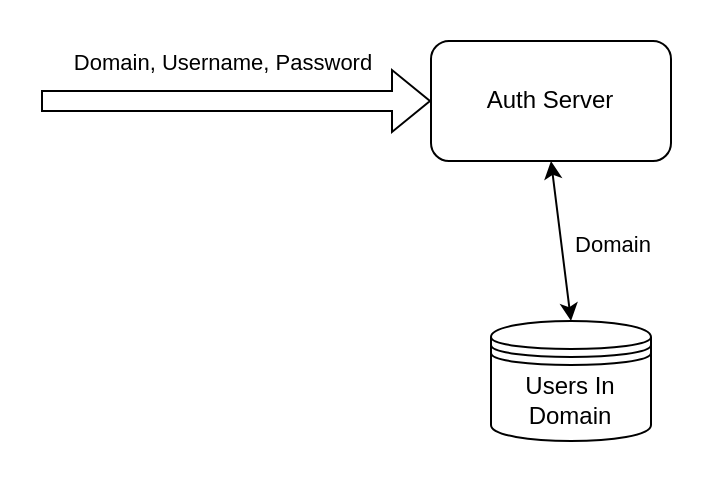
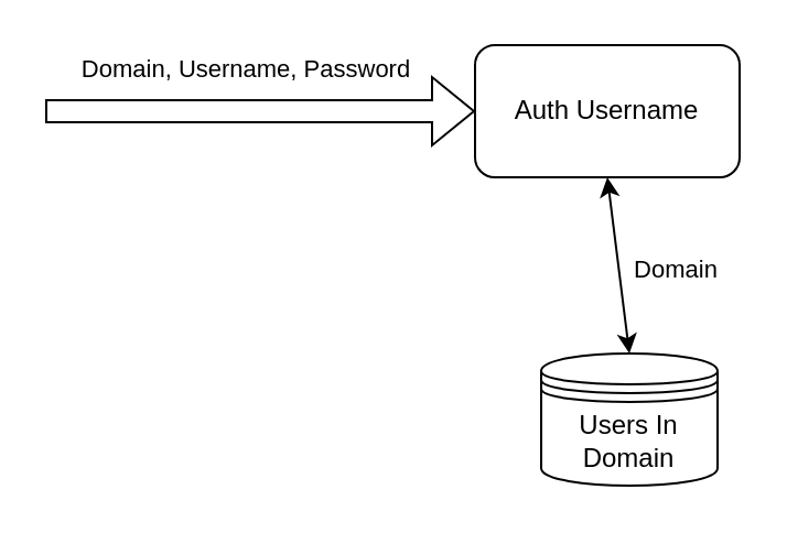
- <mxCell id="2" value="Auth Server" style="rounded=1;whiteSpace=wrap;html=1;" vertex="1" parent="1"><mxGeometry x="215" y="20" width="120" height="60" as="geometry" /></mxCell>
+ <mxCell id="2" value="Auth Username" style="rounded=1;whiteSpace=wrap;html=1;" vertex="1" parent="1"><mxGeometry x="215" y="20" width="120" height="60" as="geometry" /></mxCell>
